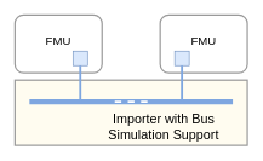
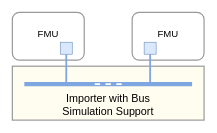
- <mxCell id="7" value="&lt;font style=&quot;font-size: 18px;&quot;&gt;Importer&lt;/font&gt;&lt;font style=&quot;font-size: 18px;&quot;&gt; with Bus Simulation Support&lt;/font&gt;" style="text;html=1;strokeColor=none;fillColor=none;align=center;verticalAlign=middle;whiteSpace=wrap;rounded=0;" parent="1" vertex="1"><mxGeometry x="120" y="160" width="210" height="30" as="geometry" /></mxCell>
+ <mxCell id="7" value="&lt;font style=&quot;font-size: 18px;&quot;&gt;Importer&lt;/font&gt;&lt;font style=&quot;font-size: 18px;&quot;&gt; with Bus Simulation Support&lt;/font&gt;" style="text;html=1;strokeColor=none;fillColor=none;align=center;verticalAlign=middle;whiteSpace=wrap;rounded=0;" parent="1" vertex="1"><mxGeometry x="75" y="160" width="210" height="30" as="geometry" /></mxCell>
